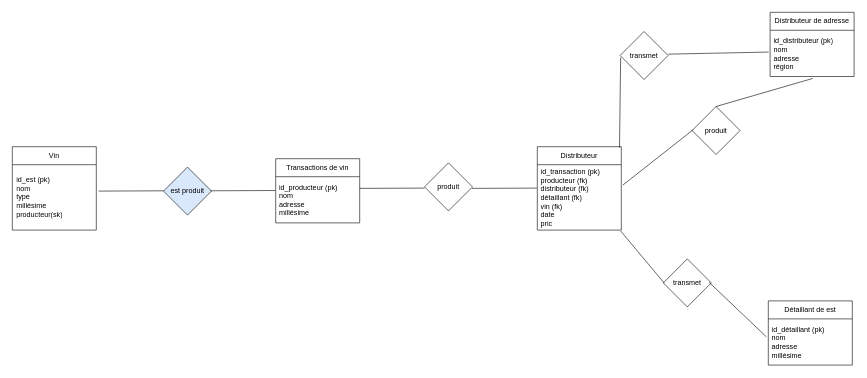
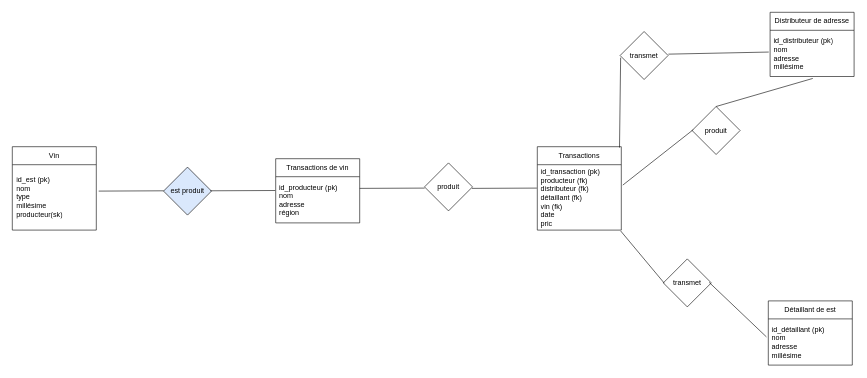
- <mxCell id="5" value="id_distributeur (pk)&lt;br&gt;nom&lt;br&gt;adresse&amp;nbsp;&lt;br&gt;région" style="text;strokeColor=none;fillColor=none;align=left;verticalAlign=middle;spacingLeft=4;spacingRight=4;overflow=hidden;points=[[0,0.5],[1,0.5]];portConstraint=eastwest;rotatable=0;whiteSpace=wrap;html=1;" vertex="1" parent="4"><mxGeometry y="30" width="140" height="77" as="geometry" /></mxCell>
+ <mxCell id="5" value="id_distributeur (pk)&lt;br&gt;nom&lt;br&gt;adresse&amp;nbsp;&lt;br&gt;millésime" style="text;strokeColor=none;fillColor=none;align=left;verticalAlign=middle;spacingLeft=4;spacingRight=4;overflow=hidden;points=[[0,0.5],[1,0.5]];portConstraint=eastwest;rotatable=0;whiteSpace=wrap;html=1;" vertex="1" parent="4"><mxGeometry y="30" width="140" height="77" as="geometry" /></mxCell>
- <mxCell id="8" value="Distributeur" style="swimlane;fontStyle=0;childLayout=stackLayout;horizontal=1;startSize=30;horizontalStack=0;resizeParent=1;resizeParentMax=0;resizeLast=0;collapsible=1;marginBottom=0;whiteSpace=wrap;html=1;" vertex="1" parent="1"><mxGeometry x="895" y="244" width="140" height="139" as="geometry" /></mxCell>
+ <mxCell id="8" value="Transactions" style="swimlane;fontStyle=0;childLayout=stackLayout;horizontal=1;startSize=30;horizontalStack=0;resizeParent=1;resizeParentMax=0;resizeLast=0;collapsible=1;marginBottom=0;whiteSpace=wrap;html=1;" vertex="1" parent="1"><mxGeometry x="895" y="244" width="140" height="139" as="geometry" /></mxCell>
- <mxCell id="3" value="id_producteur (pk)&lt;br&gt;nom&lt;br&gt;adresse&amp;nbsp;&lt;br&gt;millésime" style="text;strokeColor=none;fillColor=none;align=left;verticalAlign=middle;spacingLeft=4;spacingRight=4;overflow=hidden;points=[[0,0.5],[1,0.5]];portConstraint=eastwest;rotatable=0;whiteSpace=wrap;html=1;" vertex="1" parent="2"><mxGeometry y="30" width="140" height="77" as="geometry" /></mxCell>
+ <mxCell id="3" value="id_producteur (pk)&lt;br&gt;nom&lt;br&gt;adresse&amp;nbsp;&lt;br&gt;région" style="text;strokeColor=none;fillColor=none;align=left;verticalAlign=middle;spacingLeft=4;spacingRight=4;overflow=hidden;points=[[0,0.5],[1,0.5]];portConstraint=eastwest;rotatable=0;whiteSpace=wrap;html=1;" vertex="1" parent="2"><mxGeometry y="30" width="140" height="77" as="geometry" /></mxCell>
